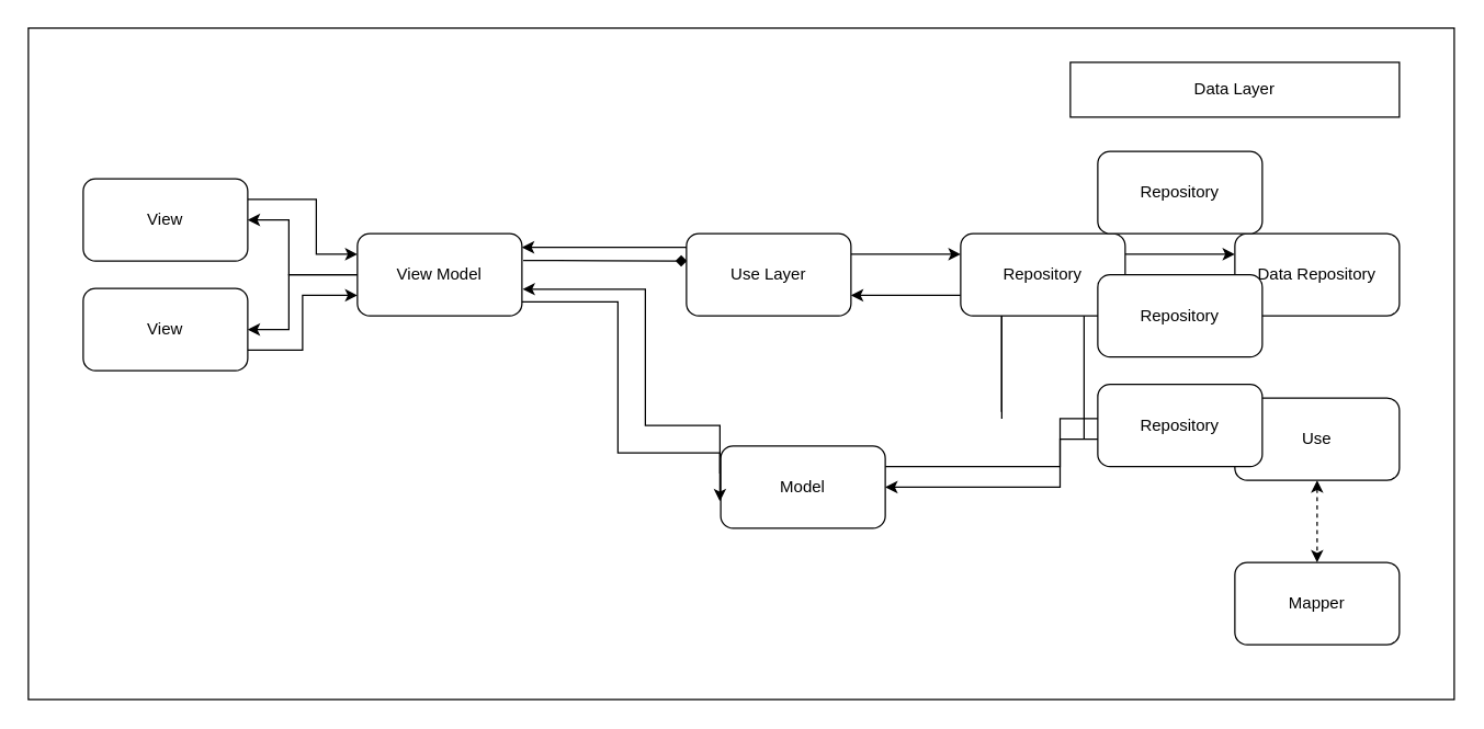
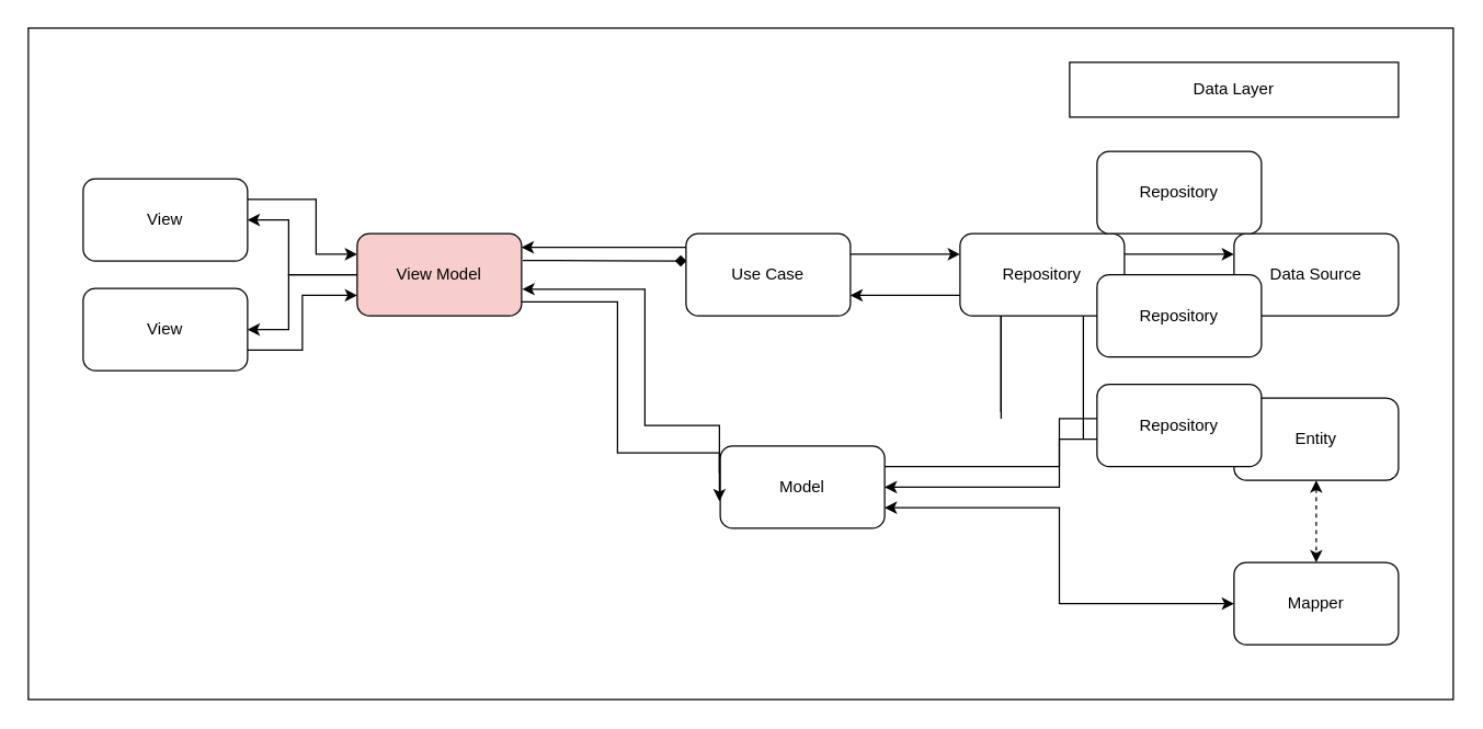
- <mxCell id="8" value="View Model" style="rounded=1;whiteSpace=wrap;html=1;" vertex="1" parent="1"><mxGeometry x="260" y="170" width="120" height="60" as="geometry" /></mxCell>
+ <mxCell id="8" value="View Model" style="rounded=1;whiteSpace=wrap;html=1;fillColor=#f8cecc;" vertex="1" parent="1"><mxGeometry x="260" y="170" width="120" height="60" as="geometry" /></mxCell>
- <mxCell id="11" value="Use Layer" style="rounded=1;whiteSpace=wrap;html=1;" vertex="1" parent="1"><mxGeometry x="500" y="170" width="120" height="60" as="geometry" /></mxCell>
+ <mxCell id="11" value="Use Case" style="rounded=1;whiteSpace=wrap;html=1;" vertex="1" parent="1"><mxGeometry x="500" y="170" width="120" height="60" as="geometry" /></mxCell>
- <mxCell id="27" value="Data Repository" style="rounded=1;whiteSpace=wrap;html=1;" vertex="1" parent="1"><mxGeometry x="900" y="170" width="120" height="60" as="geometry" /></mxCell>
+ <mxCell id="27" value="Data Source" style="rounded=1;whiteSpace=wrap;html=1;" vertex="1" parent="1"><mxGeometry x="900" y="170" width="120" height="60" as="geometry" /></mxCell>
- <mxCell id="25" value="Use" style="rounded=1;whiteSpace=wrap;html=1;" vertex="1" parent="1"><mxGeometry x="900" y="290" width="120" height="60" as="geometry" /></mxCell>
+ <mxCell id="25" value="Entity" style="rounded=1;whiteSpace=wrap;html=1;" vertex="1" parent="1"><mxGeometry x="900" y="290" width="120" height="60" as="geometry" /></mxCell>
+ <mxCell id="21" style="edgeStyle=orthogonalEdgeStyle;rounded=0;orthogonalLoop=1;jettySize=auto;html=1;exitX=0;exitY=0.5;exitDx=0;exitDy=0;entryX=1;entryY=0.75;entryDx=0;entryDy=0;endArrow=classic;endFill=1;startArrow=classic;startFill=1;" edge="1" parent="1" source="22" target="18"><mxGeometry relative="1" as="geometry" /></mxCell>
